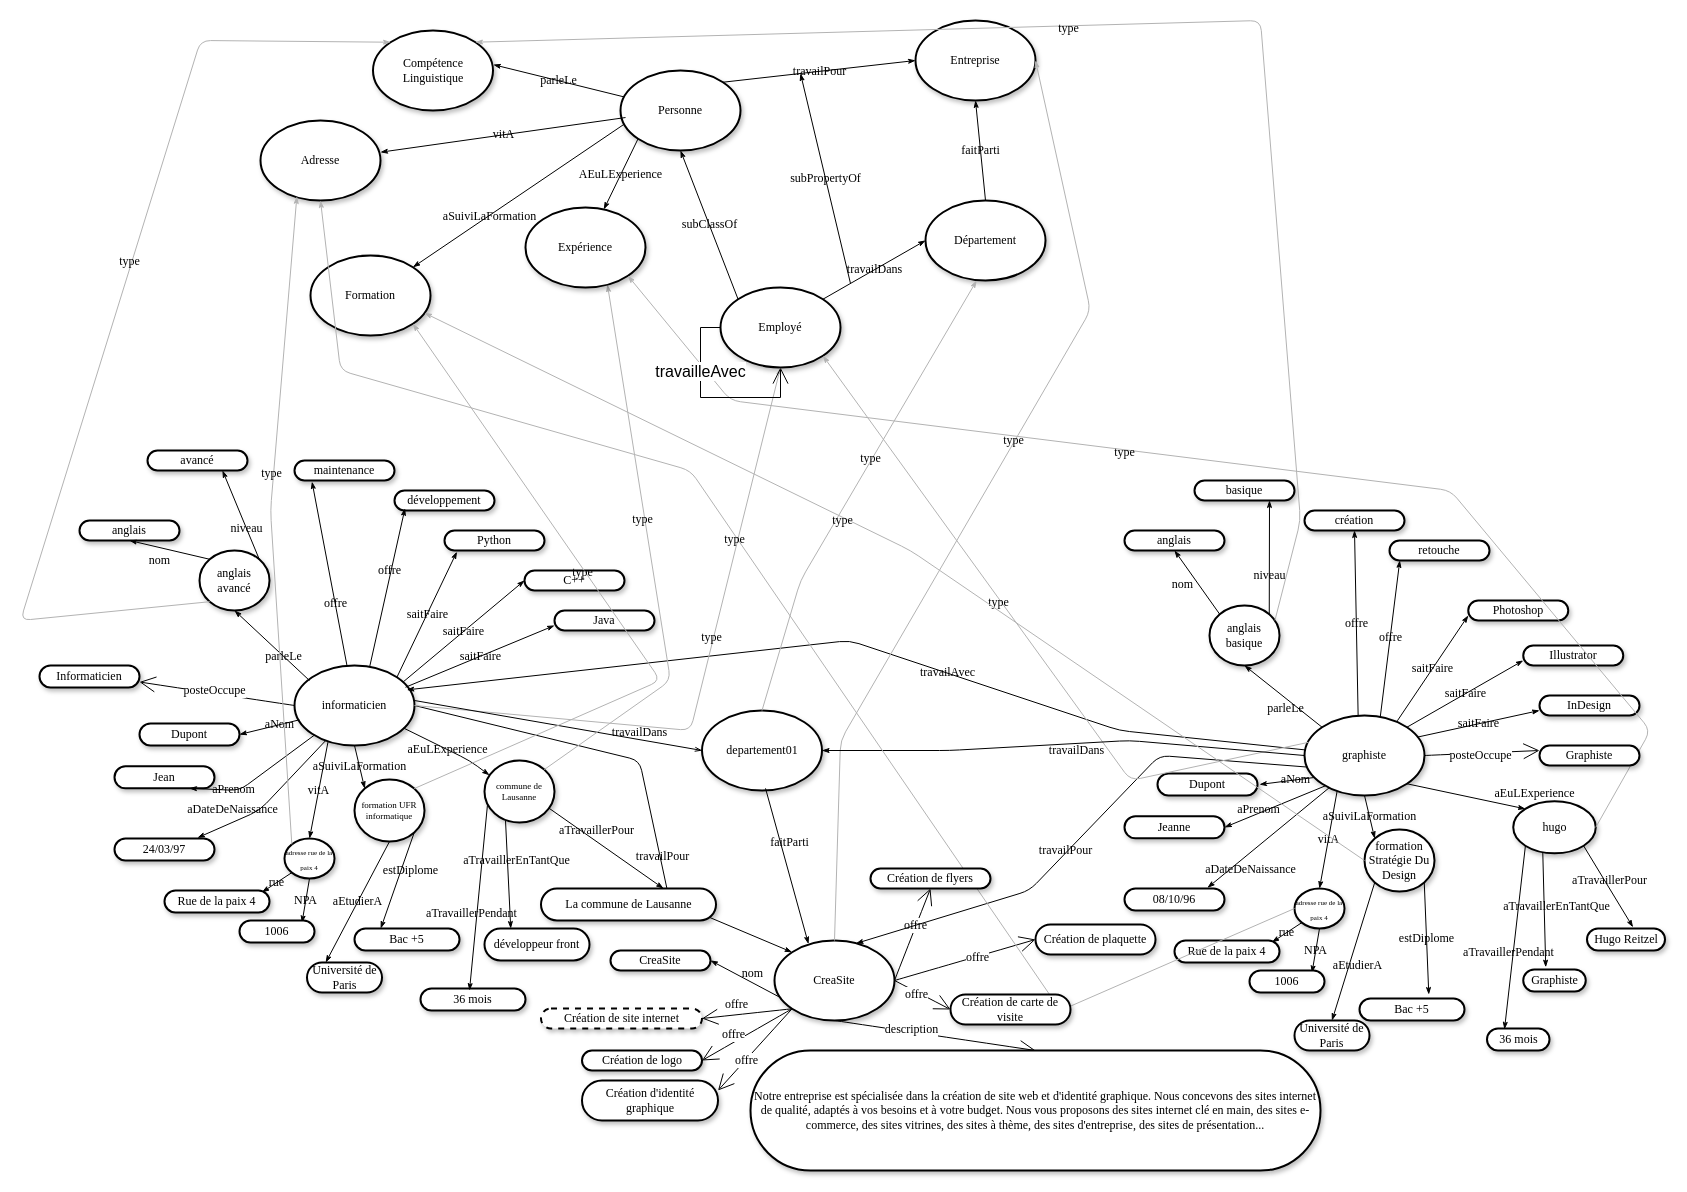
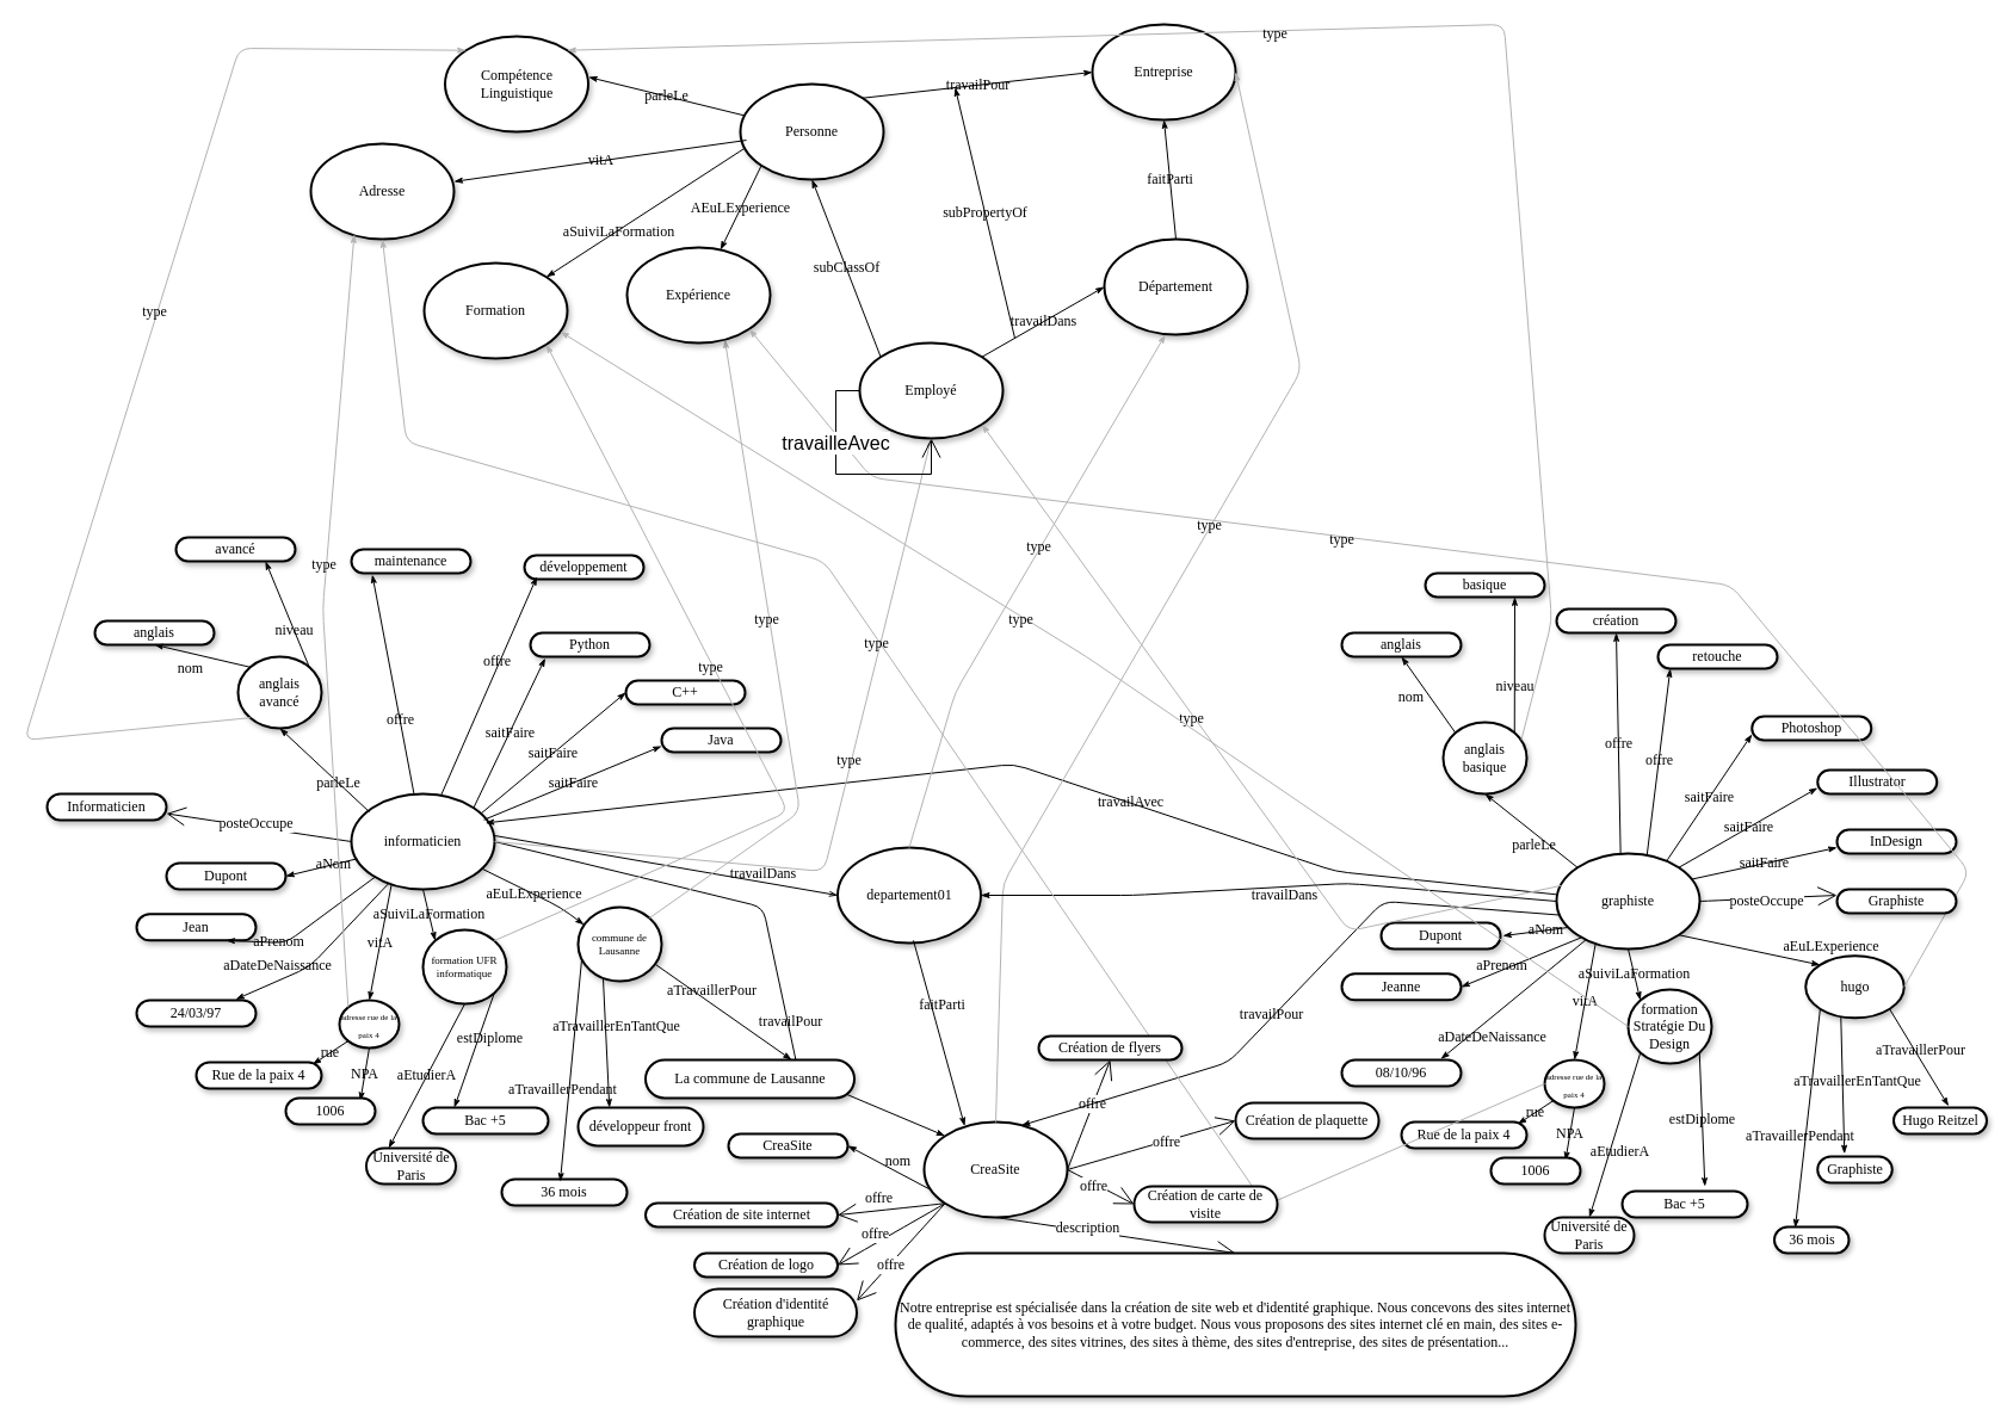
- <mxCell id="129" value="Formation" style="ellipse;whiteSpace=wrap;html=1;rounded=1;shadow=1;comic=0;labelBackgroundColor=none;strokeWidth=2;fontFamily=Verdana;fontSize=12;align=center;strokeColor=#000000;" parent="1" vertex="1"><mxGeometry x="310" y="255" width="120" height="80" as="geometry" /></mxCell>
+ <mxCell id="129" value="Formation" style="ellipse;whiteSpace=wrap;html=1;rounded=1;shadow=1;comic=0;labelBackgroundColor=none;strokeWidth=2;fontFamily=Verdana;fontSize=12;align=center;strokeColor=#000000;" parent="1" vertex="1"><mxGeometry x="355" y="220" width="120" height="80" as="geometry" /></mxCell>
- <mxCell id="7" value="développement" style="whiteSpace=wrap;html=1;rounded=1;shadow=1;comic=0;labelBackgroundColor=none;strokeWidth=2;fontFamily=Verdana;fontSize=12;align=center;arcSize=50;strokeColor=#000000;" parent="1" vertex="1"><mxGeometry x="394" y="490" width="100" height="20" as="geometry" /></mxCell>
+ <mxCell id="7" value="développement" style="whiteSpace=wrap;html=1;rounded=1;shadow=1;comic=0;labelBackgroundColor=none;strokeWidth=2;fontFamily=Verdana;fontSize=12;align=center;arcSize=50;strokeColor=#000000;" parent="1" vertex="1"><mxGeometry x="439" y="465" width="100" height="20" as="geometry" /></mxCell>
- <mxCell id="147" value="Création de site internet" style="whiteSpace=wrap;html=1;rounded=1;shadow=1;comic=0;labelBackgroundColor=none;strokeWidth=2;fontFamily=Verdana;fontSize=12;align=center;arcSize=50;strokeColor=#000000;dashed=1;" parent="1" vertex="1"><mxGeometry x="540.5" y="1008" width="161" height="20" as="geometry" /></mxCell>
+ <mxCell id="147" value="Création de site internet" style="whiteSpace=wrap;html=1;rounded=1;shadow=1;comic=0;labelBackgroundColor=none;strokeWidth=2;fontFamily=Verdana;fontSize=12;align=center;arcSize=50;strokeColor=#000000;" parent="1" vertex="1"><mxGeometry x="540.5" y="1008" width="161" height="20" as="geometry" /></mxCell>
